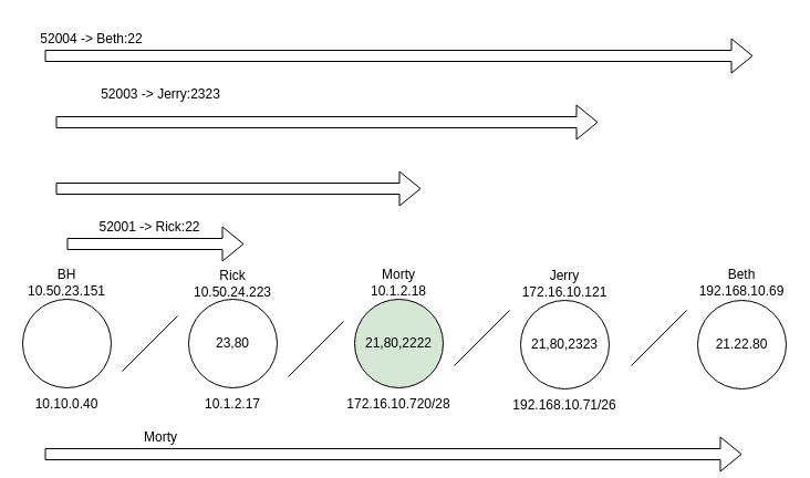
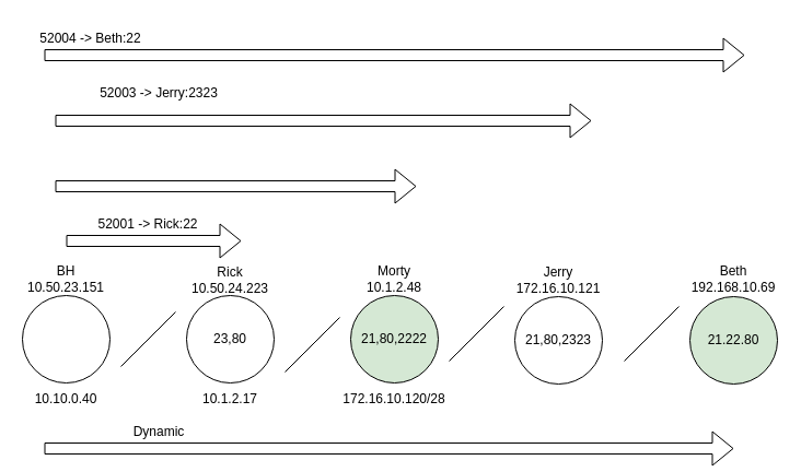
- <mxCell id="14" value="Morty&lt;br&gt;&lt;div&gt;10.1.2.18&lt;/div&gt;" style="text;html=1;align=center;verticalAlign=middle;whiteSpace=wrap;rounded=0;" vertex="1" parent="1"><mxGeometry x="330" y="240" width="60" height="30" as="geometry" /></mxCell>
+ <mxCell id="14" value="Morty&lt;br&gt;&lt;div&gt;10.1.2.48&lt;/div&gt;" style="text;html=1;align=center;verticalAlign=middle;whiteSpace=wrap;rounded=0;" vertex="1" parent="1"><mxGeometry x="330" y="240" width="60" height="30" as="geometry" /></mxCell>
- <mxCell id="24" value="21.22.80" style="ellipse;whiteSpace=wrap;html=1;aspect=fixed;" vertex="1" parent="1"><mxGeometry x="630" y="271" width="80" height="80" as="geometry" /></mxCell>
+ <mxCell id="24" value="21.22.80" style="ellipse;whiteSpace=wrap;html=1;aspect=fixed;fillColor=#d5e8d4;" vertex="1" parent="1"><mxGeometry x="630" y="271" width="80" height="80" as="geometry" /></mxCell>
- <mxCell id="16" value="172.16.10.720/28" style="text;html=1;align=center;verticalAlign=middle;whiteSpace=wrap;rounded=0;" vertex="1" parent="1"><mxGeometry x="330" y="350" width="60" height="30" as="geometry" /></mxCell>
+ <mxCell id="16" value="172.16.10.120/28" style="text;html=1;align=center;verticalAlign=middle;whiteSpace=wrap;rounded=0;" vertex="1" parent="1"><mxGeometry x="330" y="350" width="60" height="30" as="geometry" /></mxCell>
- <mxCell id="21" value="&lt;div&gt;192.168.10.71/26&lt;/div&gt;" style="text;html=1;align=center;verticalAlign=middle;whiteSpace=wrap;rounded=0;" vertex="1" parent="1"><mxGeometry x="480" y="351" width="60" height="30" as="geometry" /></mxCell>
- <mxCell id="12" value="Morty" style="text;html=1;align=center;verticalAlign=middle;whiteSpace=wrap;rounded=0;" vertex="1" parent="1"><mxGeometry x="115" y="380" width="60" height="30" as="geometry" /></mxCell>
+ <mxCell id="12" value="Dynamic" style="text;html=1;align=center;verticalAlign=middle;whiteSpace=wrap;rounded=0;" vertex="1" parent="1"><mxGeometry x="115" y="380" width="60" height="30" as="geometry" /></mxCell>
